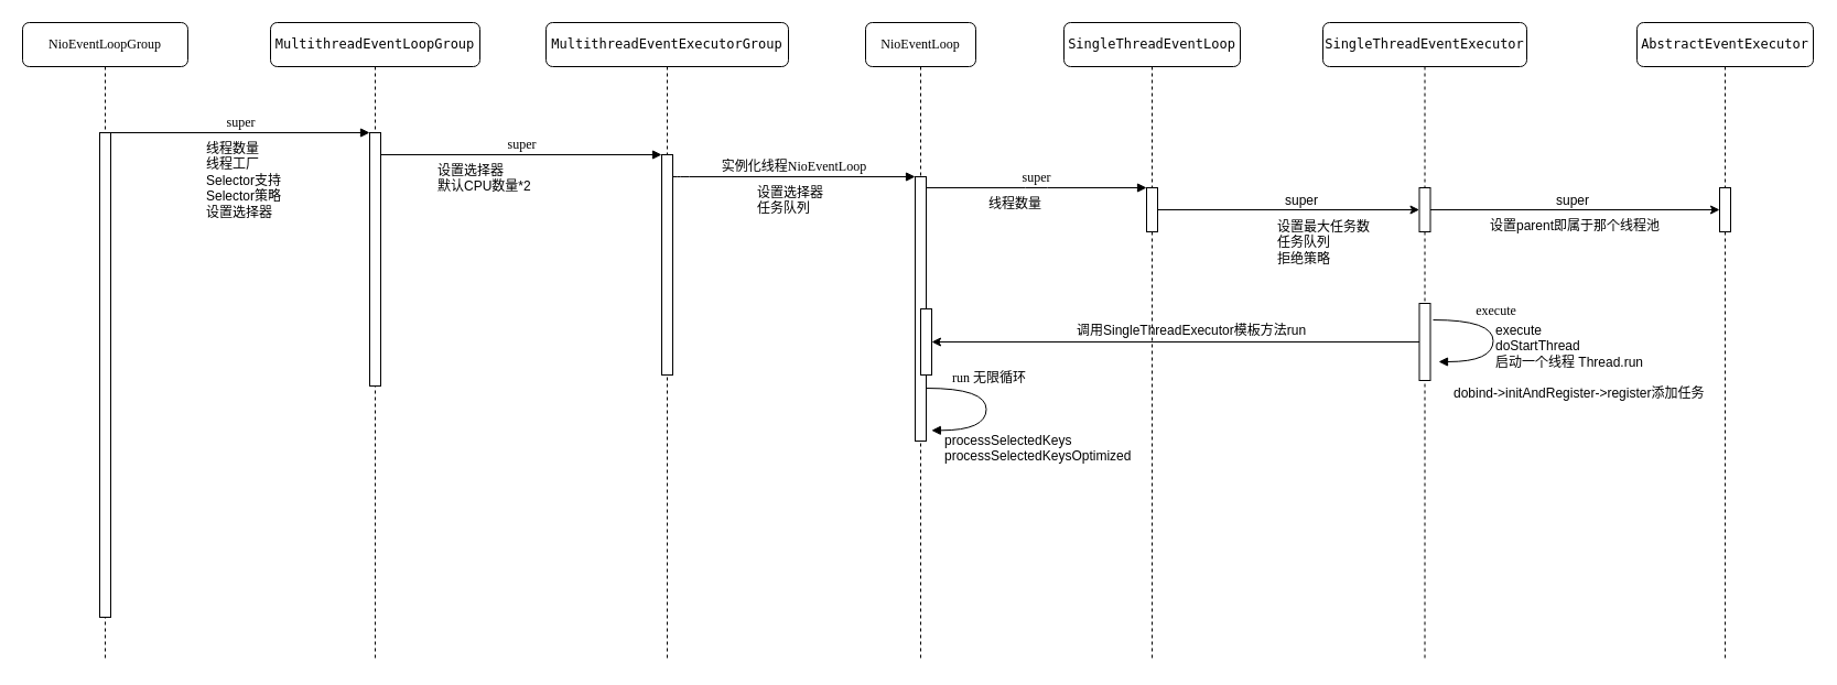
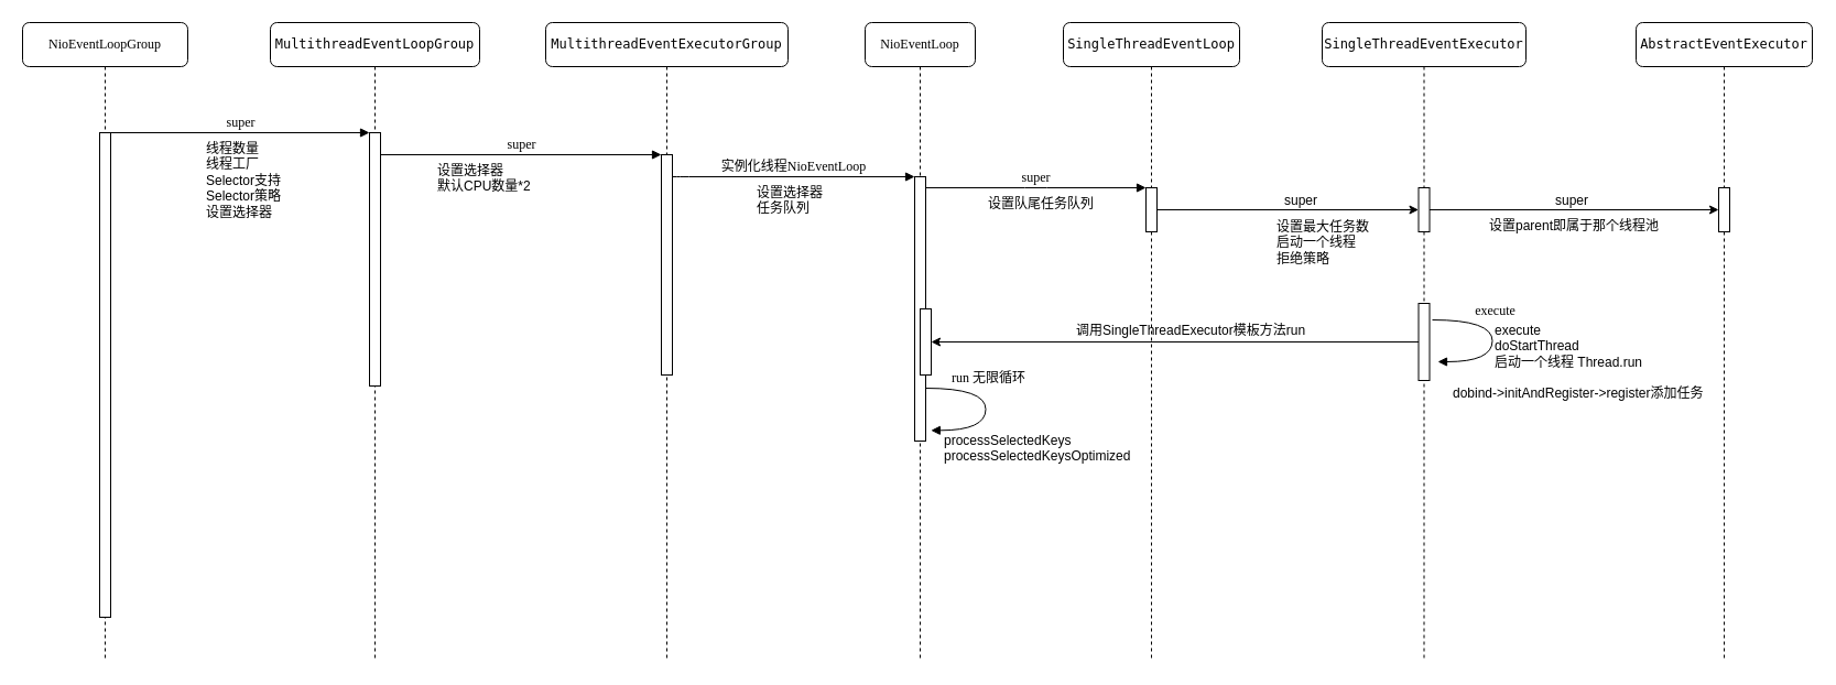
- <mxCell id="30" value="线程数量" style="text;html=1;resizable=0;points=[];autosize=1;align=left;verticalAlign=top;spacingTop=-4;" vertex="1" parent="1"><mxGeometry x="895" y="175" width="110" height="20" as="geometry" /></mxCell>
+ <mxCell id="30" value="设置队尾任务队列" style="text;html=1;resizable=0;points=[];autosize=1;align=left;verticalAlign=top;spacingTop=-4;" vertex="1" parent="1"><mxGeometry x="895" y="175" width="110" height="20" as="geometry" /></mxCell>
- <mxCell id="29" value="设置最大任务数&lt;br&gt;任务队列&lt;br&gt;拒绝策略&lt;br&gt;" style="text;html=1;resizable=0;points=[];autosize=1;align=left;verticalAlign=top;spacingTop=-4;" vertex="1" parent="1"><mxGeometry x="1157" y="196" width="100" height="40" as="geometry" /></mxCell>
+ <mxCell id="29" value="设置最大任务数&lt;br&gt;启动一个线程&lt;br&gt;拒绝策略&lt;br&gt;" style="text;html=1;resizable=0;points=[];autosize=1;align=left;verticalAlign=top;spacingTop=-4;" vertex="1" parent="1"><mxGeometry x="1157" y="196" width="100" height="40" as="geometry" /></mxCell>
